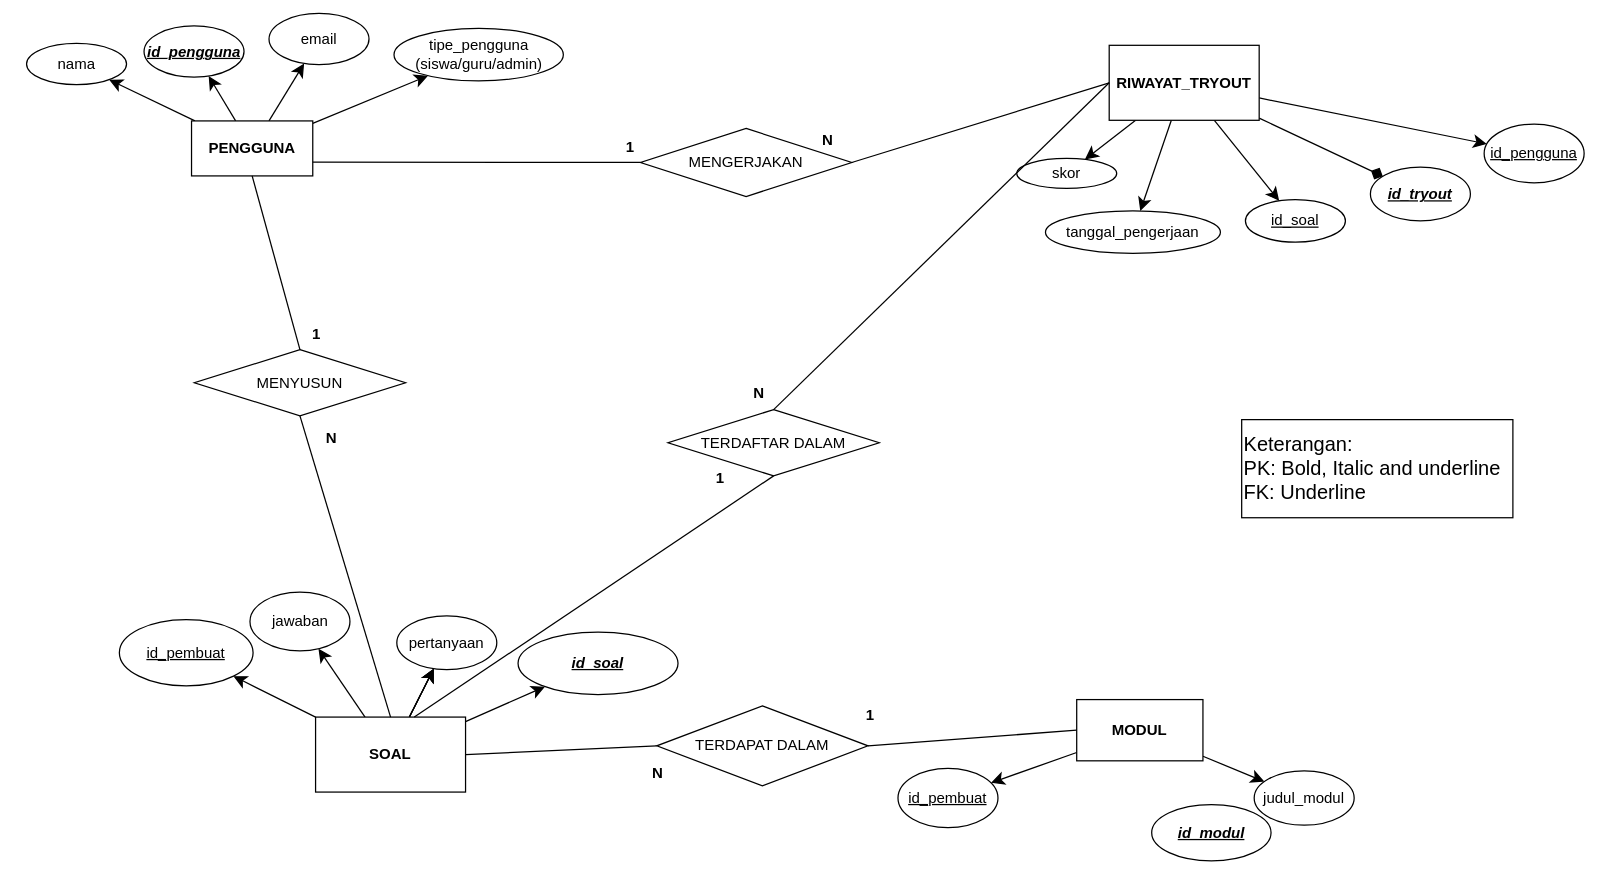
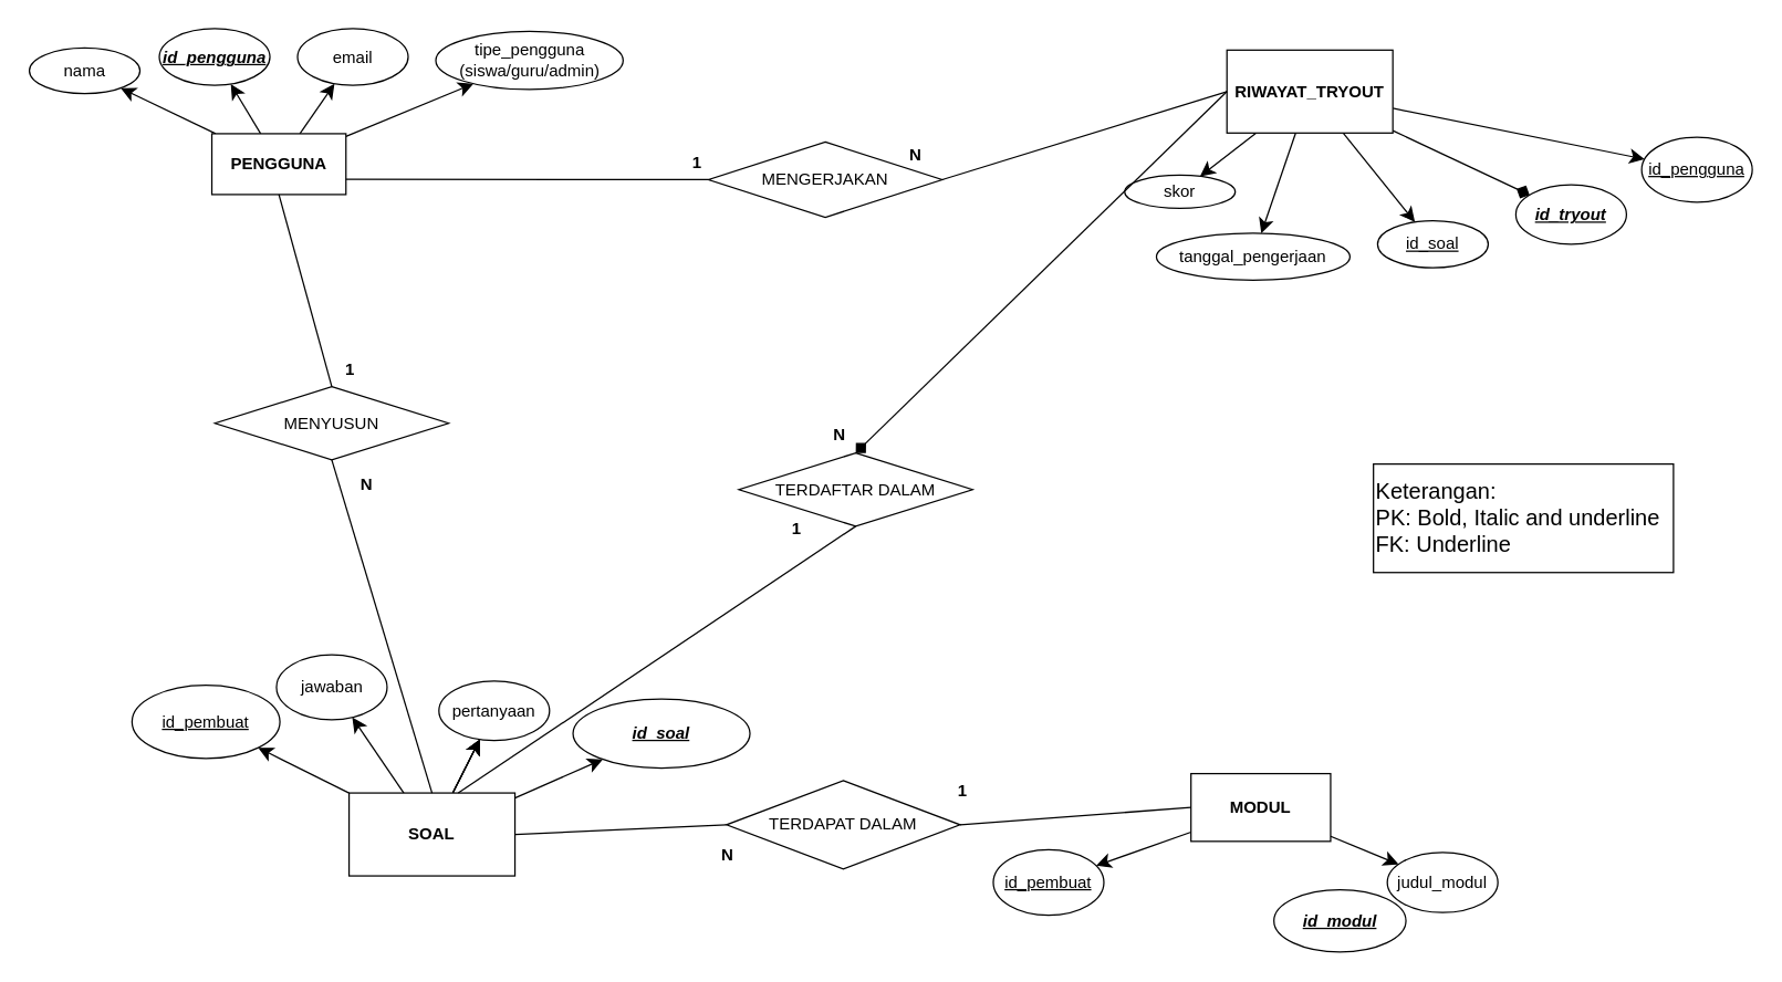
- <mxCell id="12" value="email" style="ellipse;whiteSpace=wrap;html=1;rounded=0;" vertex="1" parent="1"><mxGeometry x="214.75" y="10" width="80" height="41" as="geometry" /></mxCell>
+ <mxCell id="12" value="email" style="ellipse;whiteSpace=wrap;html=1;rounded=0;" vertex="1" parent="1"><mxGeometry x="214.75" y="20" width="80" height="41" as="geometry" /></mxCell>
- <mxCell id="51" value="" style="endArrow=none;html=1;rounded=0;fontSize=12;startSize=8;endSize=8;curved=1;entryX=0.5;entryY=0;entryDx=0;entryDy=0;exitX=0;exitY=0.5;exitDx=0;exitDy=0;" edge="1" parent="1" source="26" target="43"><mxGeometry width="50" height="50" relative="1" as="geometry"><mxPoint x="679" y="458" as="sourcePoint" /><mxPoint x="729" y="408" as="targetPoint" /></mxGeometry></mxCell>
+ <mxCell id="51" value="" style="endArrow=diamond;html=1;rounded=0;fontSize=12;startSize=8;endSize=8;curved=1;entryX=0.5;entryY=0;entryDx=0;entryDy=0;exitX=0;exitY=0.5;exitDx=0;exitDy=0;" edge="1" parent="1" source="26" target="43"><mxGeometry width="50" height="50" relative="1" as="geometry"><mxPoint x="679" y="458" as="sourcePoint" /><mxPoint x="729" y="408" as="targetPoint" /></mxGeometry></mxCell>
